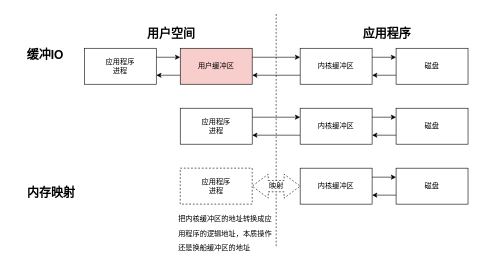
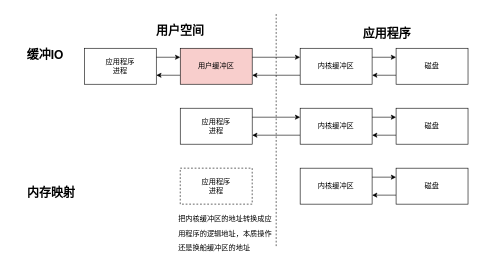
- <mxCell id="29" value="用户空间" style="text;html=1;strokeColor=none;fillColor=none;align=center;verticalAlign=middle;whiteSpace=wrap;rounded=0;dashed=1;fontStyle=1;fontSize=20;" vertex="1" parent="1"><mxGeometry x="230" y="40" width="110" height="30" as="geometry" /></mxCell>
+ <mxCell id="29" value="用户空间" style="text;html=1;strokeColor=none;fillColor=none;align=center;verticalAlign=middle;whiteSpace=wrap;rounded=0;dashed=1;fontStyle=1;fontSize=20;" vertex="1" parent="1"><mxGeometry x="245" y="35" width="110" height="30" as="geometry" /></mxCell>
- <mxCell id="17" value="映射" style="html=1;shadow=0;dashed=1;align=center;verticalAlign=middle;shape=mxgraph.arrows2.twoWayArrow;dy=0.53;dx=26.8;" vertex="1" parent="11"><mxGeometry x="120" y="10" width="80" height="40" as="geometry" /></mxCell>
